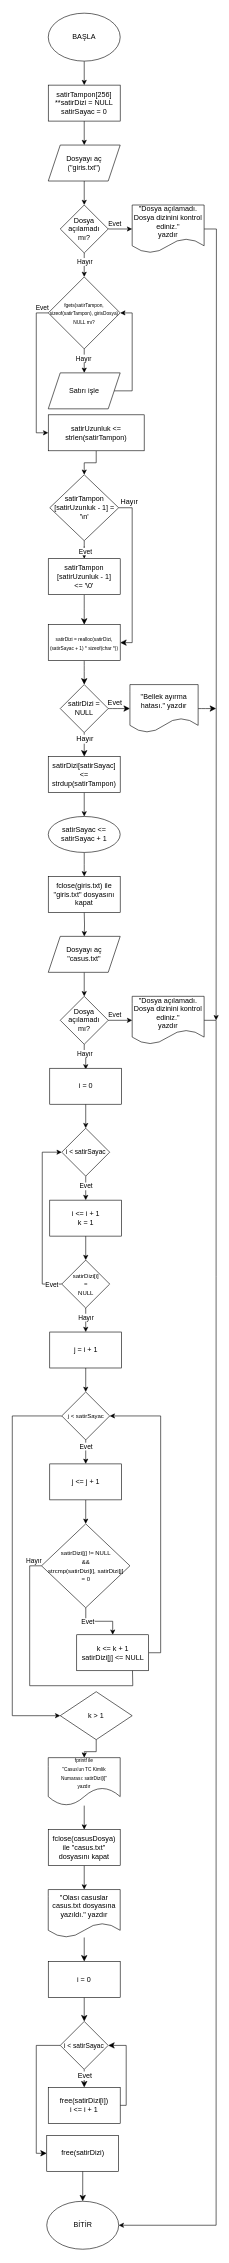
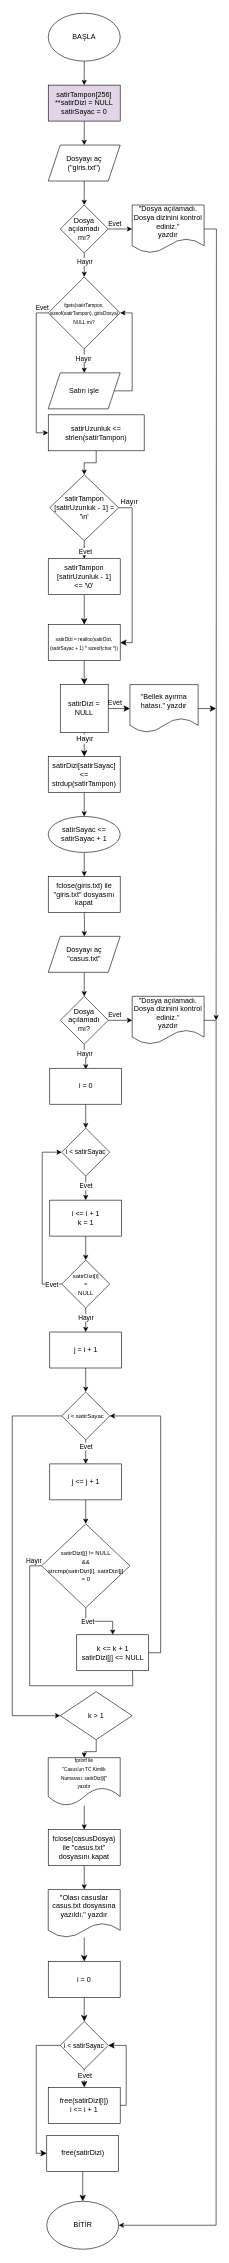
- <mxCell id="5" value="&lt;div&gt;satirTampon[256]&lt;/div&gt;&lt;div&gt;**satirDizi = NULL&lt;br&gt;&lt;/div&gt;&lt;div&gt;satirSayac = 0&lt;br&gt;&lt;/div&gt;" style="whiteSpace=wrap;html=1;" parent="1" vertex="1"><mxGeometry x="80" y="140" width="120" height="60" as="geometry" /></mxCell>
+ <mxCell id="5" value="&lt;div&gt;satirTampon[256]&lt;/div&gt;&lt;div&gt;**satirDizi = NULL&lt;br&gt;&lt;/div&gt;&lt;div&gt;satirSayac = 0&lt;br&gt;&lt;/div&gt;" style="whiteSpace=wrap;html=1;fillColor=#e1d5e7;" parent="1" vertex="1"><mxGeometry x="80" y="140" width="120" height="60" as="geometry" /></mxCell>
- <mxCell id="88" value="&lt;div&gt;satirDizi =&lt;/div&gt;&lt;div&gt;NULL&lt;br&gt;&lt;/div&gt;" style="rhombus;whiteSpace=wrap;html=1;rounded=0;" vertex="1" parent="1"><mxGeometry x="100" y="1140" width="80" height="80" as="geometry" /></mxCell>
+ <mxCell id="88" value="&lt;div&gt;satirDizi =&lt;/div&gt;&lt;div&gt;NULL&lt;br&gt;&lt;/div&gt;" style="whiteSpace=wrap;html=1;rounded=0;" vertex="1" parent="1"><mxGeometry x="100" y="1140" width="80" height="80" as="geometry" /></mxCell>
